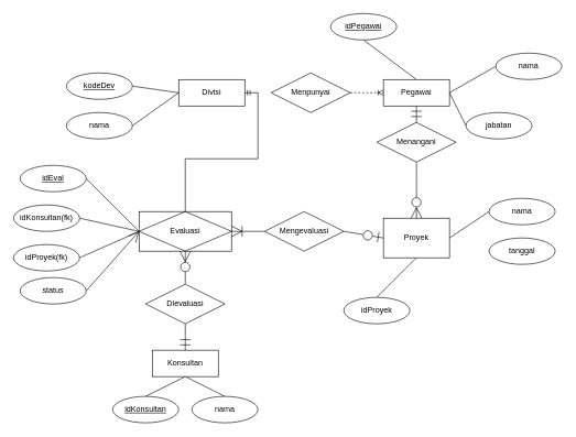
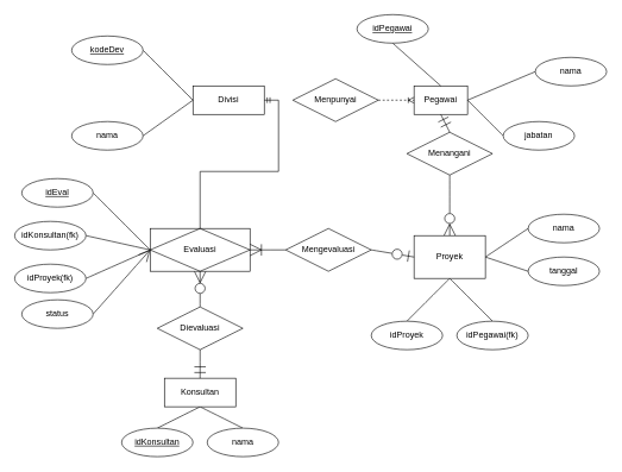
- <mxCell id="26" value="kodeDev" style="ellipse;whiteSpace=wrap;html=1;align=center;hachureGap=4;fontStyle=4" parent="1" vertex="1"><mxGeometry x="100" y="110" width="100" height="40" as="geometry" /></mxCell>
+ <mxCell id="26" value="kodeDev" style="ellipse;whiteSpace=wrap;html=1;align=center;hachureGap=4;fontStyle=4" parent="1" vertex="1"><mxGeometry x="100" y="50" width="100" height="40" as="geometry" /></mxCell>
- <mxCell id="3" value="Pegawai" style="whiteSpace=wrap;html=1;align=center;" parent="1" vertex="1"><mxGeometry x="580" y="120" width="100" height="40" as="geometry" /></mxCell>
+ <mxCell id="3" value="Pegawai" style="whiteSpace=wrap;html=1;align=center;" parent="1" vertex="1"><mxGeometry x="580" y="120" width="75" height="40" as="geometry" /></mxCell>
+ <mxCell id="11" style="edgeStyle=none;curved=1;rounded=0;orthogonalLoop=1;jettySize=auto;html=1;exitX=1;exitY=0.5;exitDx=0;exitDy=0;entryX=0;entryY=0.5;entryDx=0;entryDy=0;startArrow=none;startFill=0;endArrow=none;endFill=0;startSize=14;endSize=14;sourcePerimeterSpacing=8;targetPerimeterSpacing=8;" parent="1" source="12" target="37" edge="1"><mxGeometry relative="1" as="geometry" /></mxCell>
+ <mxCell id="9" style="edgeStyle=none;curved=1;rounded=0;orthogonalLoop=1;jettySize=auto;html=1;exitX=0.5;exitY=1;exitDx=0;exitDy=0;entryX=0.5;entryY=0;entryDx=0;entryDy=0;startArrow=none;startFill=0;endArrow=none;endFill=0;startSize=14;endSize=14;sourcePerimeterSpacing=8;targetPerimeterSpacing=8;" parent="1" source="12" target="35" edge="1"><mxGeometry relative="1" as="geometry" /></mxCell>
+ <mxCell id="35" value="idPegawai(fk)" style="ellipse;whiteSpace=wrap;html=1;align=center;hachureGap=4;" parent="1" vertex="1"><mxGeometry x="640" y="450" width="100" height="40" as="geometry" /></mxCell>
